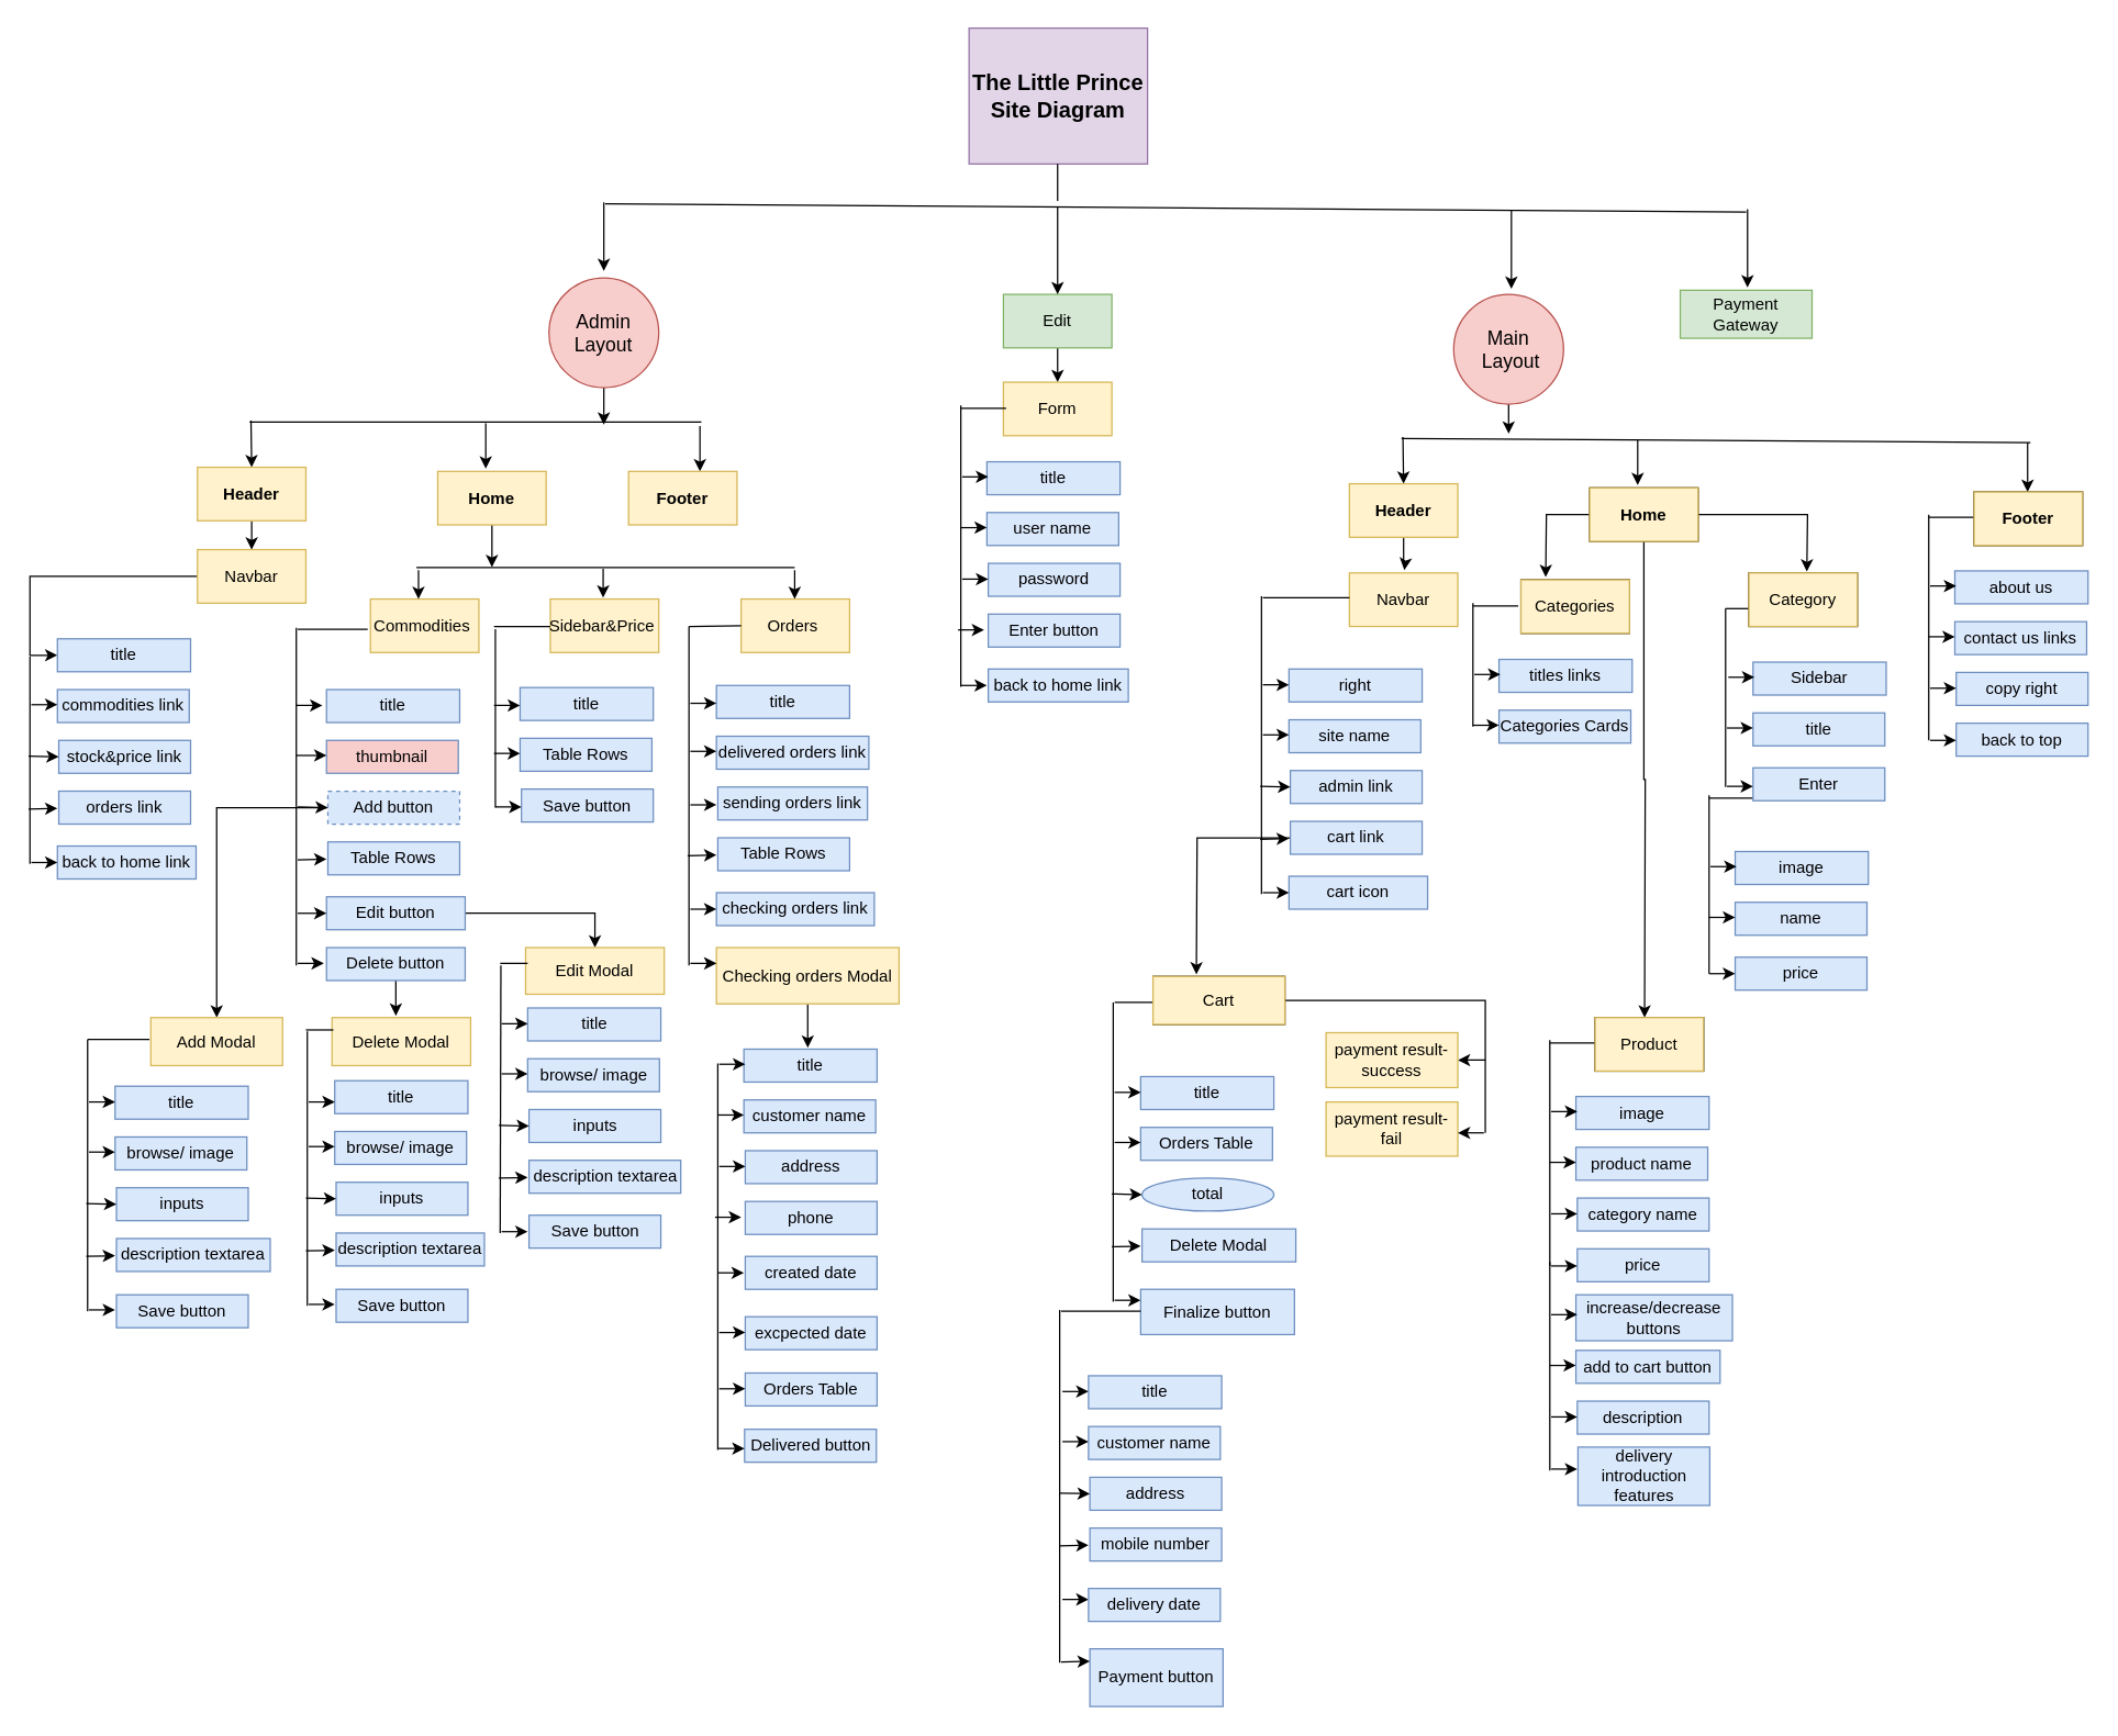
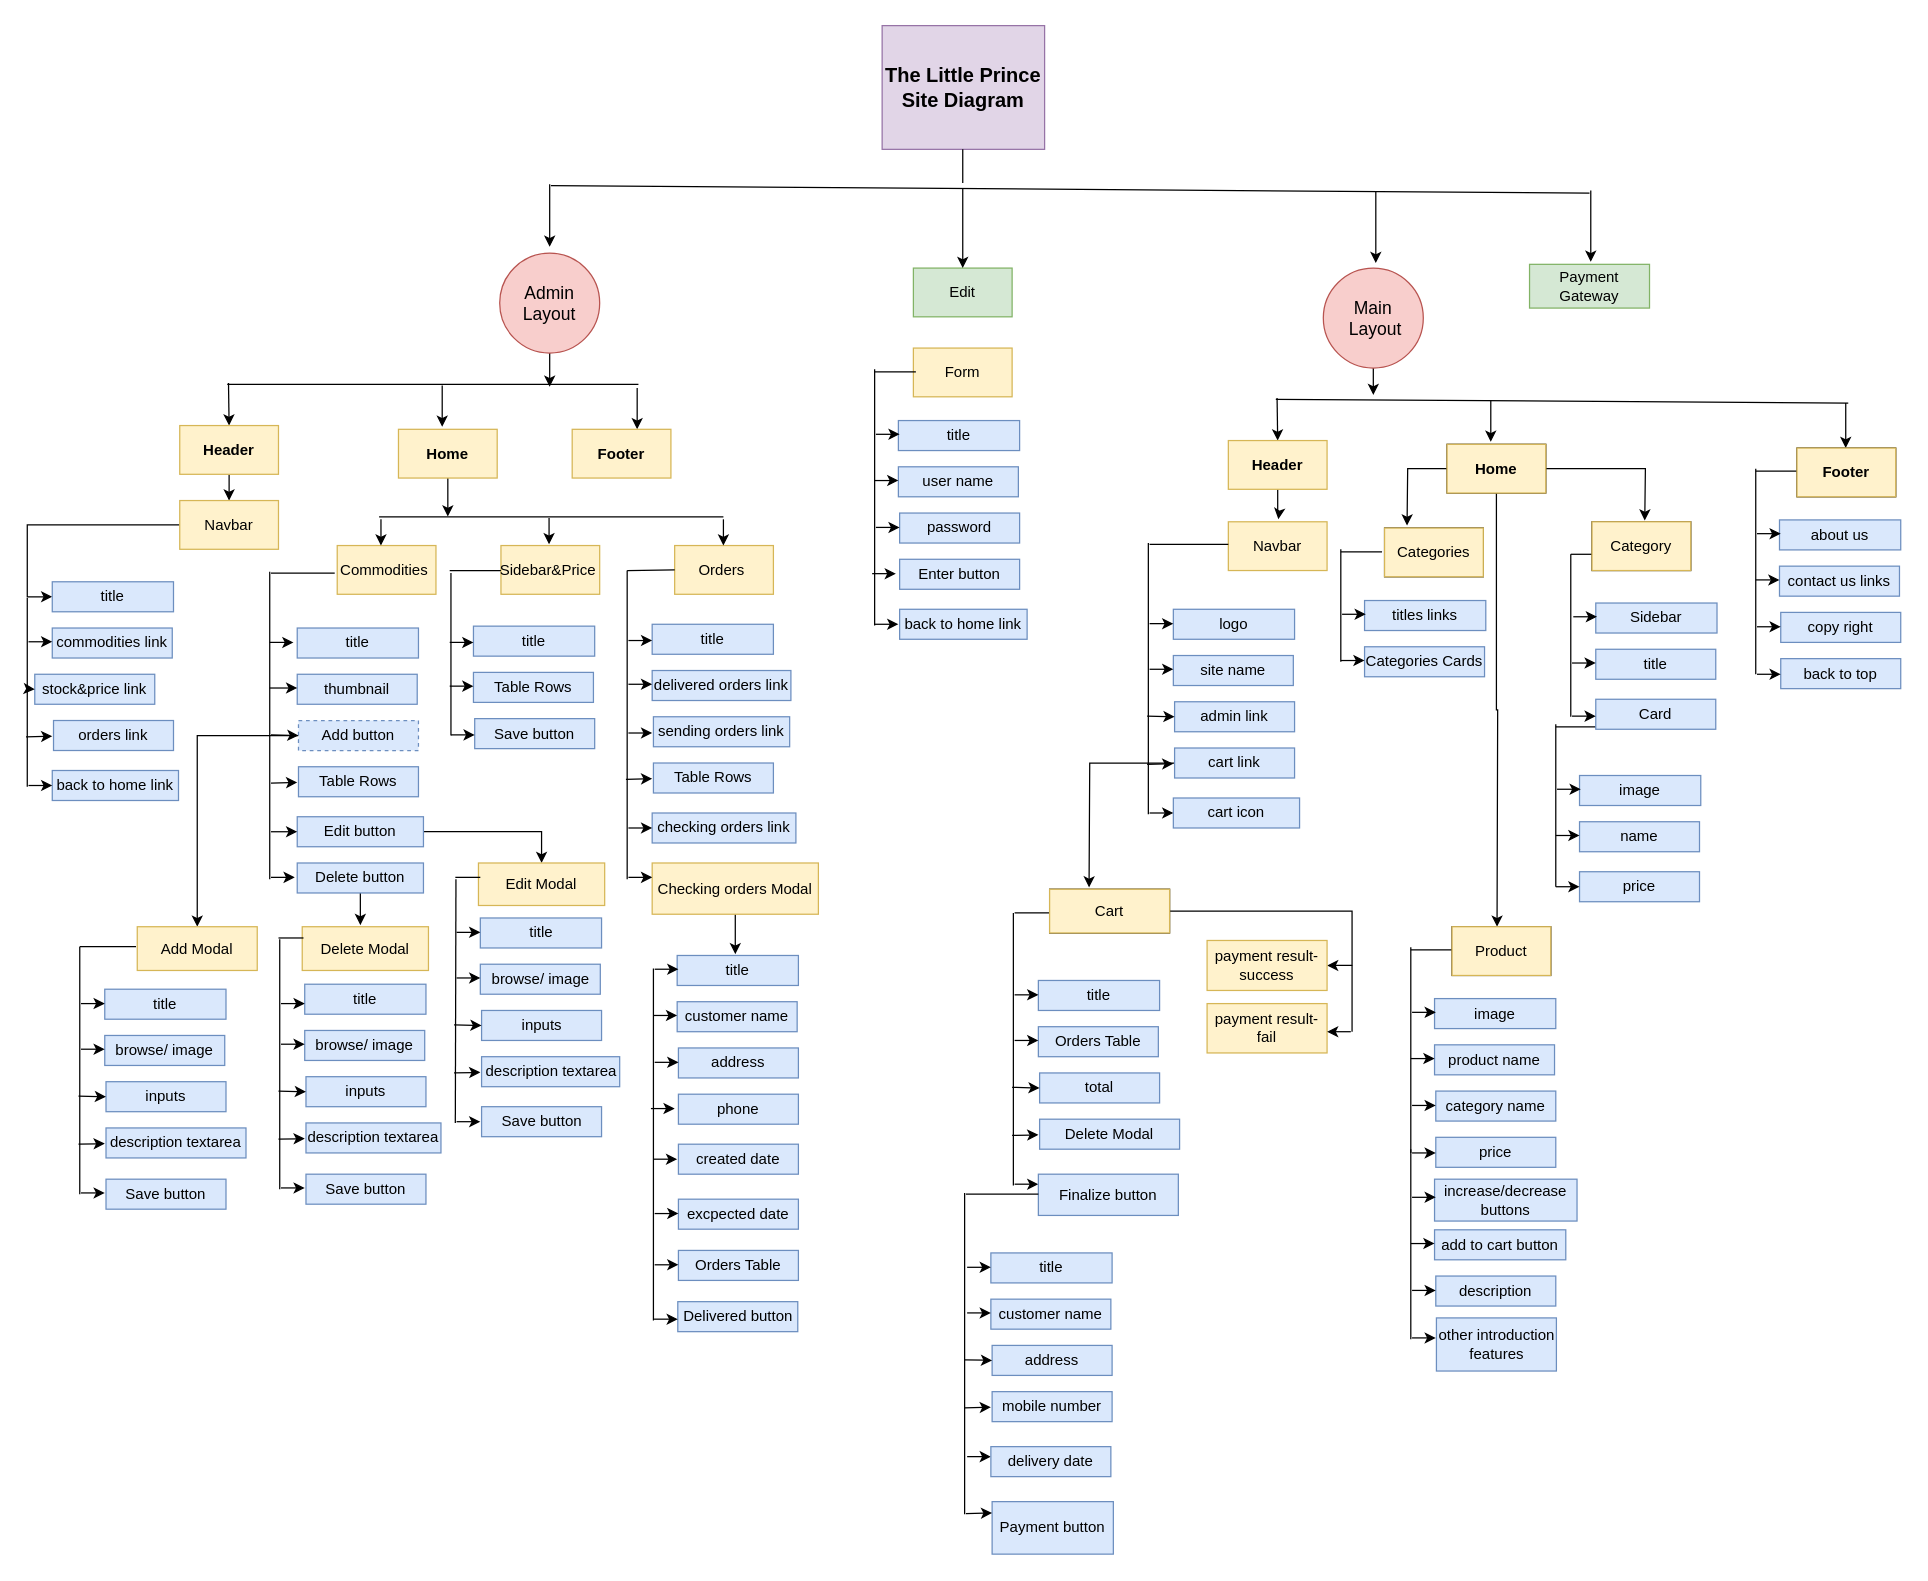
- <mxCell id="131" style="edgeStyle=orthogonalEdgeStyle;rounded=0;orthogonalLoop=1;jettySize=auto;html=1;entryX=0.5;entryY=0;entryDx=0;entryDy=0;strokeWidth=1;" edge="1" parent="1" source="132" target="144"><mxGeometry relative="1" as="geometry" /></mxCell>
- <mxCell id="158" value="right" style="rounded=0;whiteSpace=wrap;html=1;strokeColor=#6c8ebf;fillColor=#dae8fc;" vertex="1" parent="1"><mxGeometry x="938" y="487" width="97" height="24" as="geometry" /></mxCell>
+ <mxCell id="158" value="logo" style="rounded=0;whiteSpace=wrap;html=1;strokeColor=#6c8ebf;fillColor=#dae8fc;" vertex="1" parent="1"><mxGeometry x="938" y="487" width="97" height="24" as="geometry" /></mxCell>
- <mxCell id="22" value="stock&amp;amp;price link" style="rounded=0;whiteSpace=wrap;html=1;strokeColor=#6c8ebf;fillColor=#dae8fc;" vertex="1" parent="1"><mxGeometry x="42" y="539" width="96" height="24" as="geometry" /></mxCell>
+ <mxCell id="22" value="stock&amp;amp;price link" style="rounded=0;whiteSpace=wrap;html=1;strokeColor=#6c8ebf;fillColor=#dae8fc;" vertex="1" parent="1"><mxGeometry x="27" y="539" width="96" height="24" as="geometry" /></mxCell>
- <mxCell id="36" value="thumbnail" style="rounded=0;whiteSpace=wrap;html=1;strokeColor=#6c8ebf;fillColor=#f8cecc;" vertex="1" parent="1"><mxGeometry x="237" y="539" width="96" height="24" as="geometry" /></mxCell>
+ <mxCell id="36" value="thumbnail" style="rounded=0;whiteSpace=wrap;html=1;strokeColor=#6c8ebf;fillColor=#dae8fc;" vertex="1" parent="1"><mxGeometry x="237" y="539" width="96" height="24" as="geometry" /></mxCell>
- <mxCell id="234" value="Enter" style="rounded=0;whiteSpace=wrap;html=1;strokeColor=#6c8ebf;fillColor=#dae8fc;" vertex="1" parent="1"><mxGeometry x="1276" y="559" width="96" height="24" as="geometry" /></mxCell>
+ <mxCell id="234" value="Card" style="rounded=0;whiteSpace=wrap;html=1;strokeColor=#6c8ebf;fillColor=#dae8fc;" vertex="1" parent="1"><mxGeometry x="1276" y="559" width="96" height="24" as="geometry" /></mxCell>
- <mxCell id="177" value="total" style="ellipse;whiteSpace=wrap;html=1;strokeColor=#6c8ebf;fillColor=#dae8fc;" vertex="1" parent="1"><mxGeometry x="831" y="858" width="96" height="24" as="geometry" /></mxCell>
+ <mxCell id="177" value="total" style="rounded=0;whiteSpace=wrap;html=1;strokeColor=#6c8ebf;fillColor=#dae8fc;" vertex="1" parent="1"><mxGeometry x="831" y="858" width="96" height="24" as="geometry" /></mxCell>
- <mxCell id="253" value="delivery introduction features" style="rounded=0;whiteSpace=wrap;html=1;strokeColor=#6c8ebf;fillColor=#dae8fc;" vertex="1" parent="1"><mxGeometry x="1148.5" y="1054" width="96" height="42.5" as="geometry" /></mxCell>
+ <mxCell id="253" value="other introduction features" style="rounded=0;whiteSpace=wrap;html=1;strokeColor=#6c8ebf;fillColor=#dae8fc;" vertex="1" parent="1"><mxGeometry x="1148.5" y="1054" width="96" height="42.5" as="geometry" /></mxCell>
